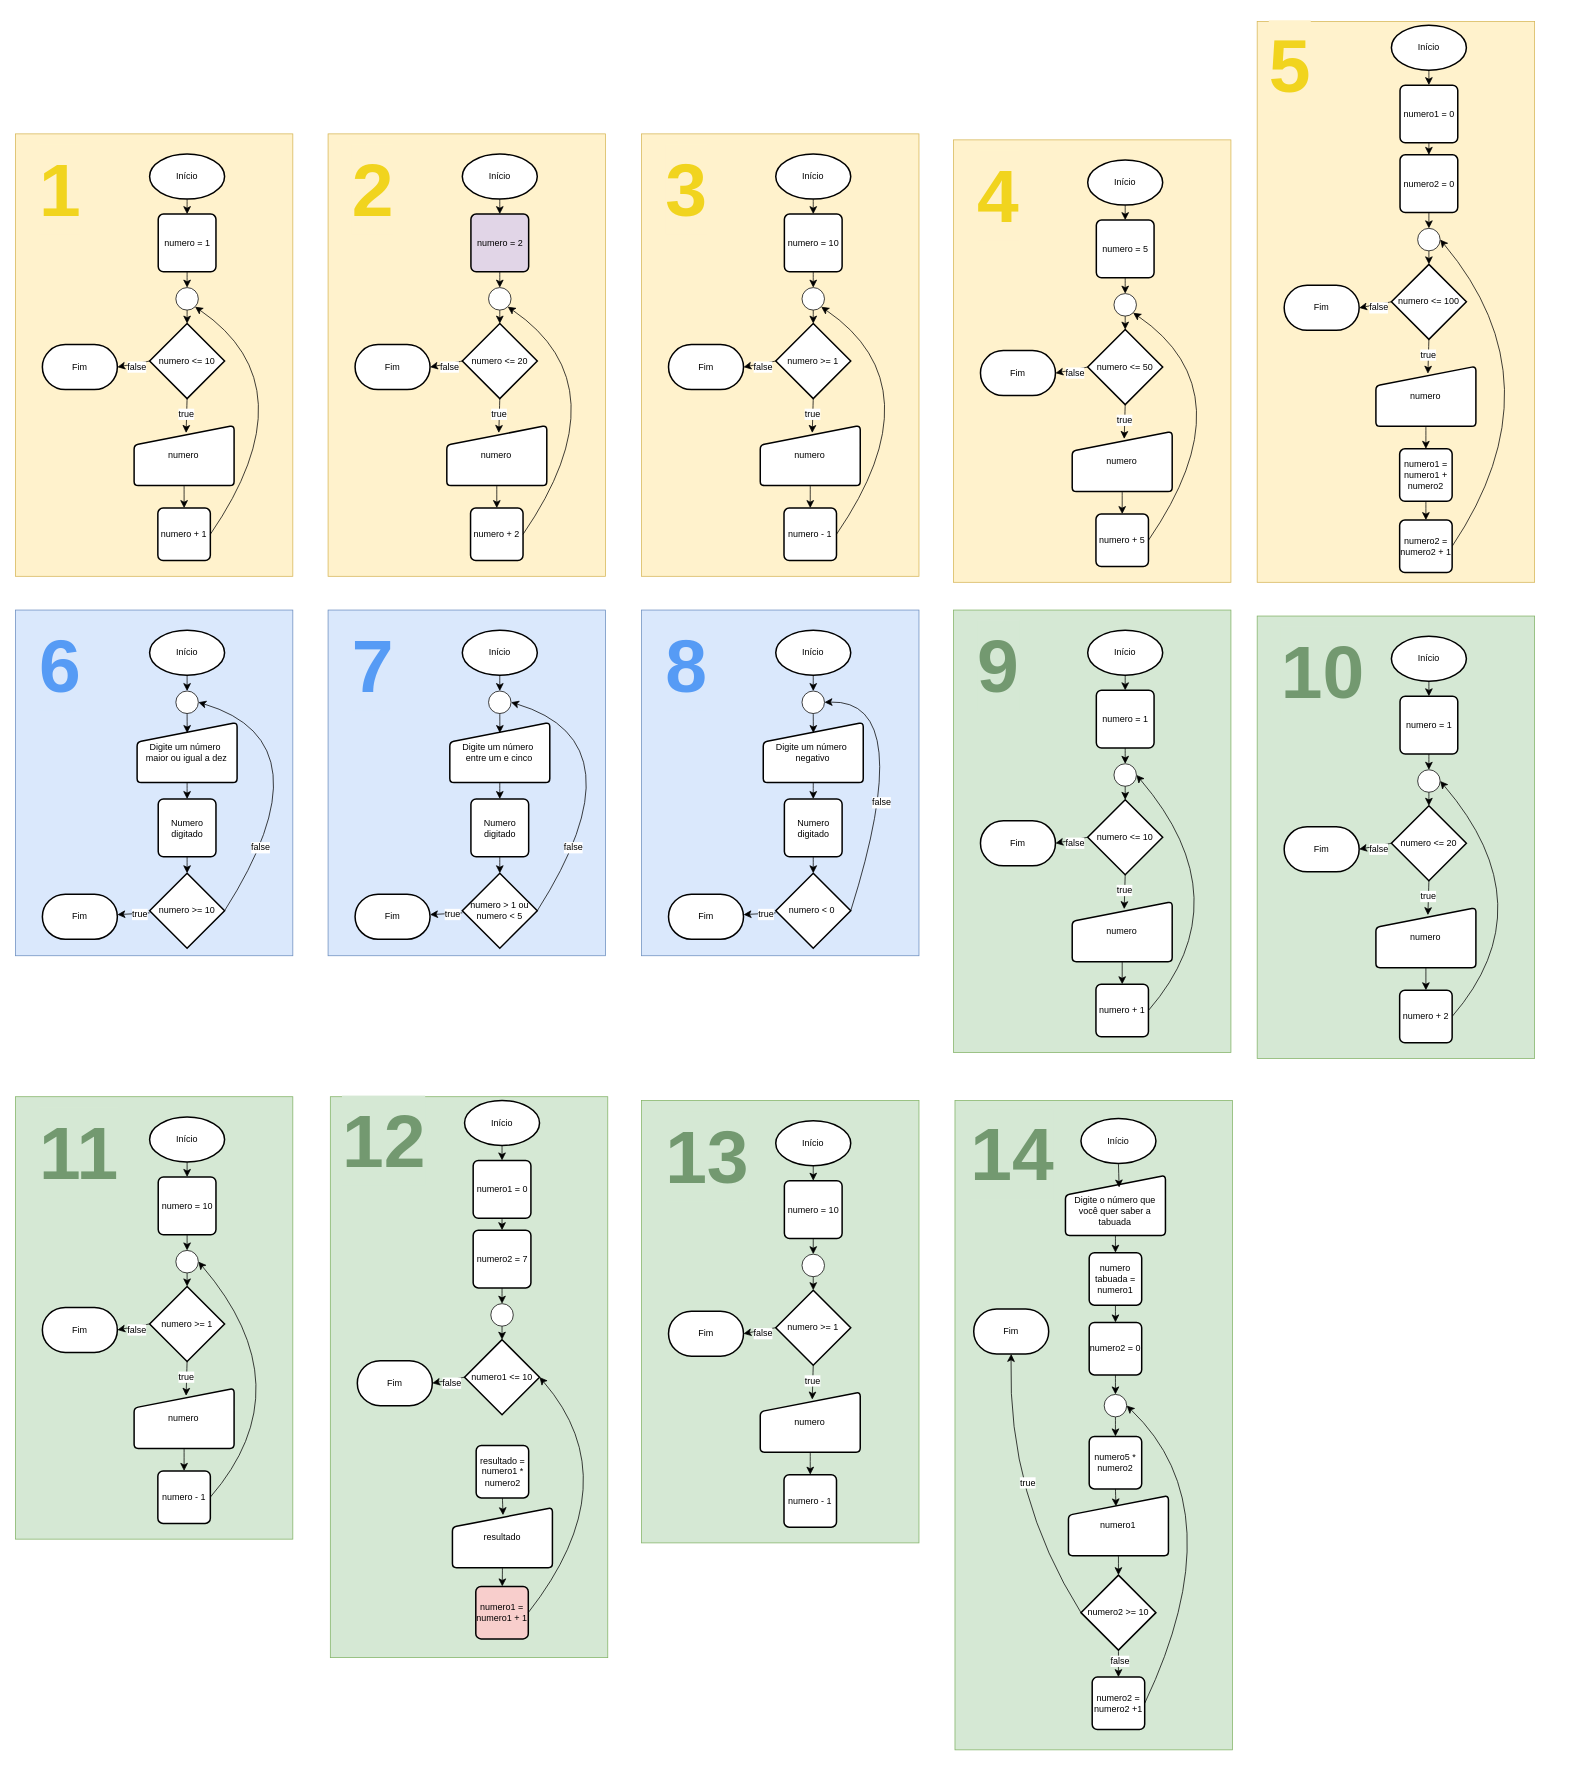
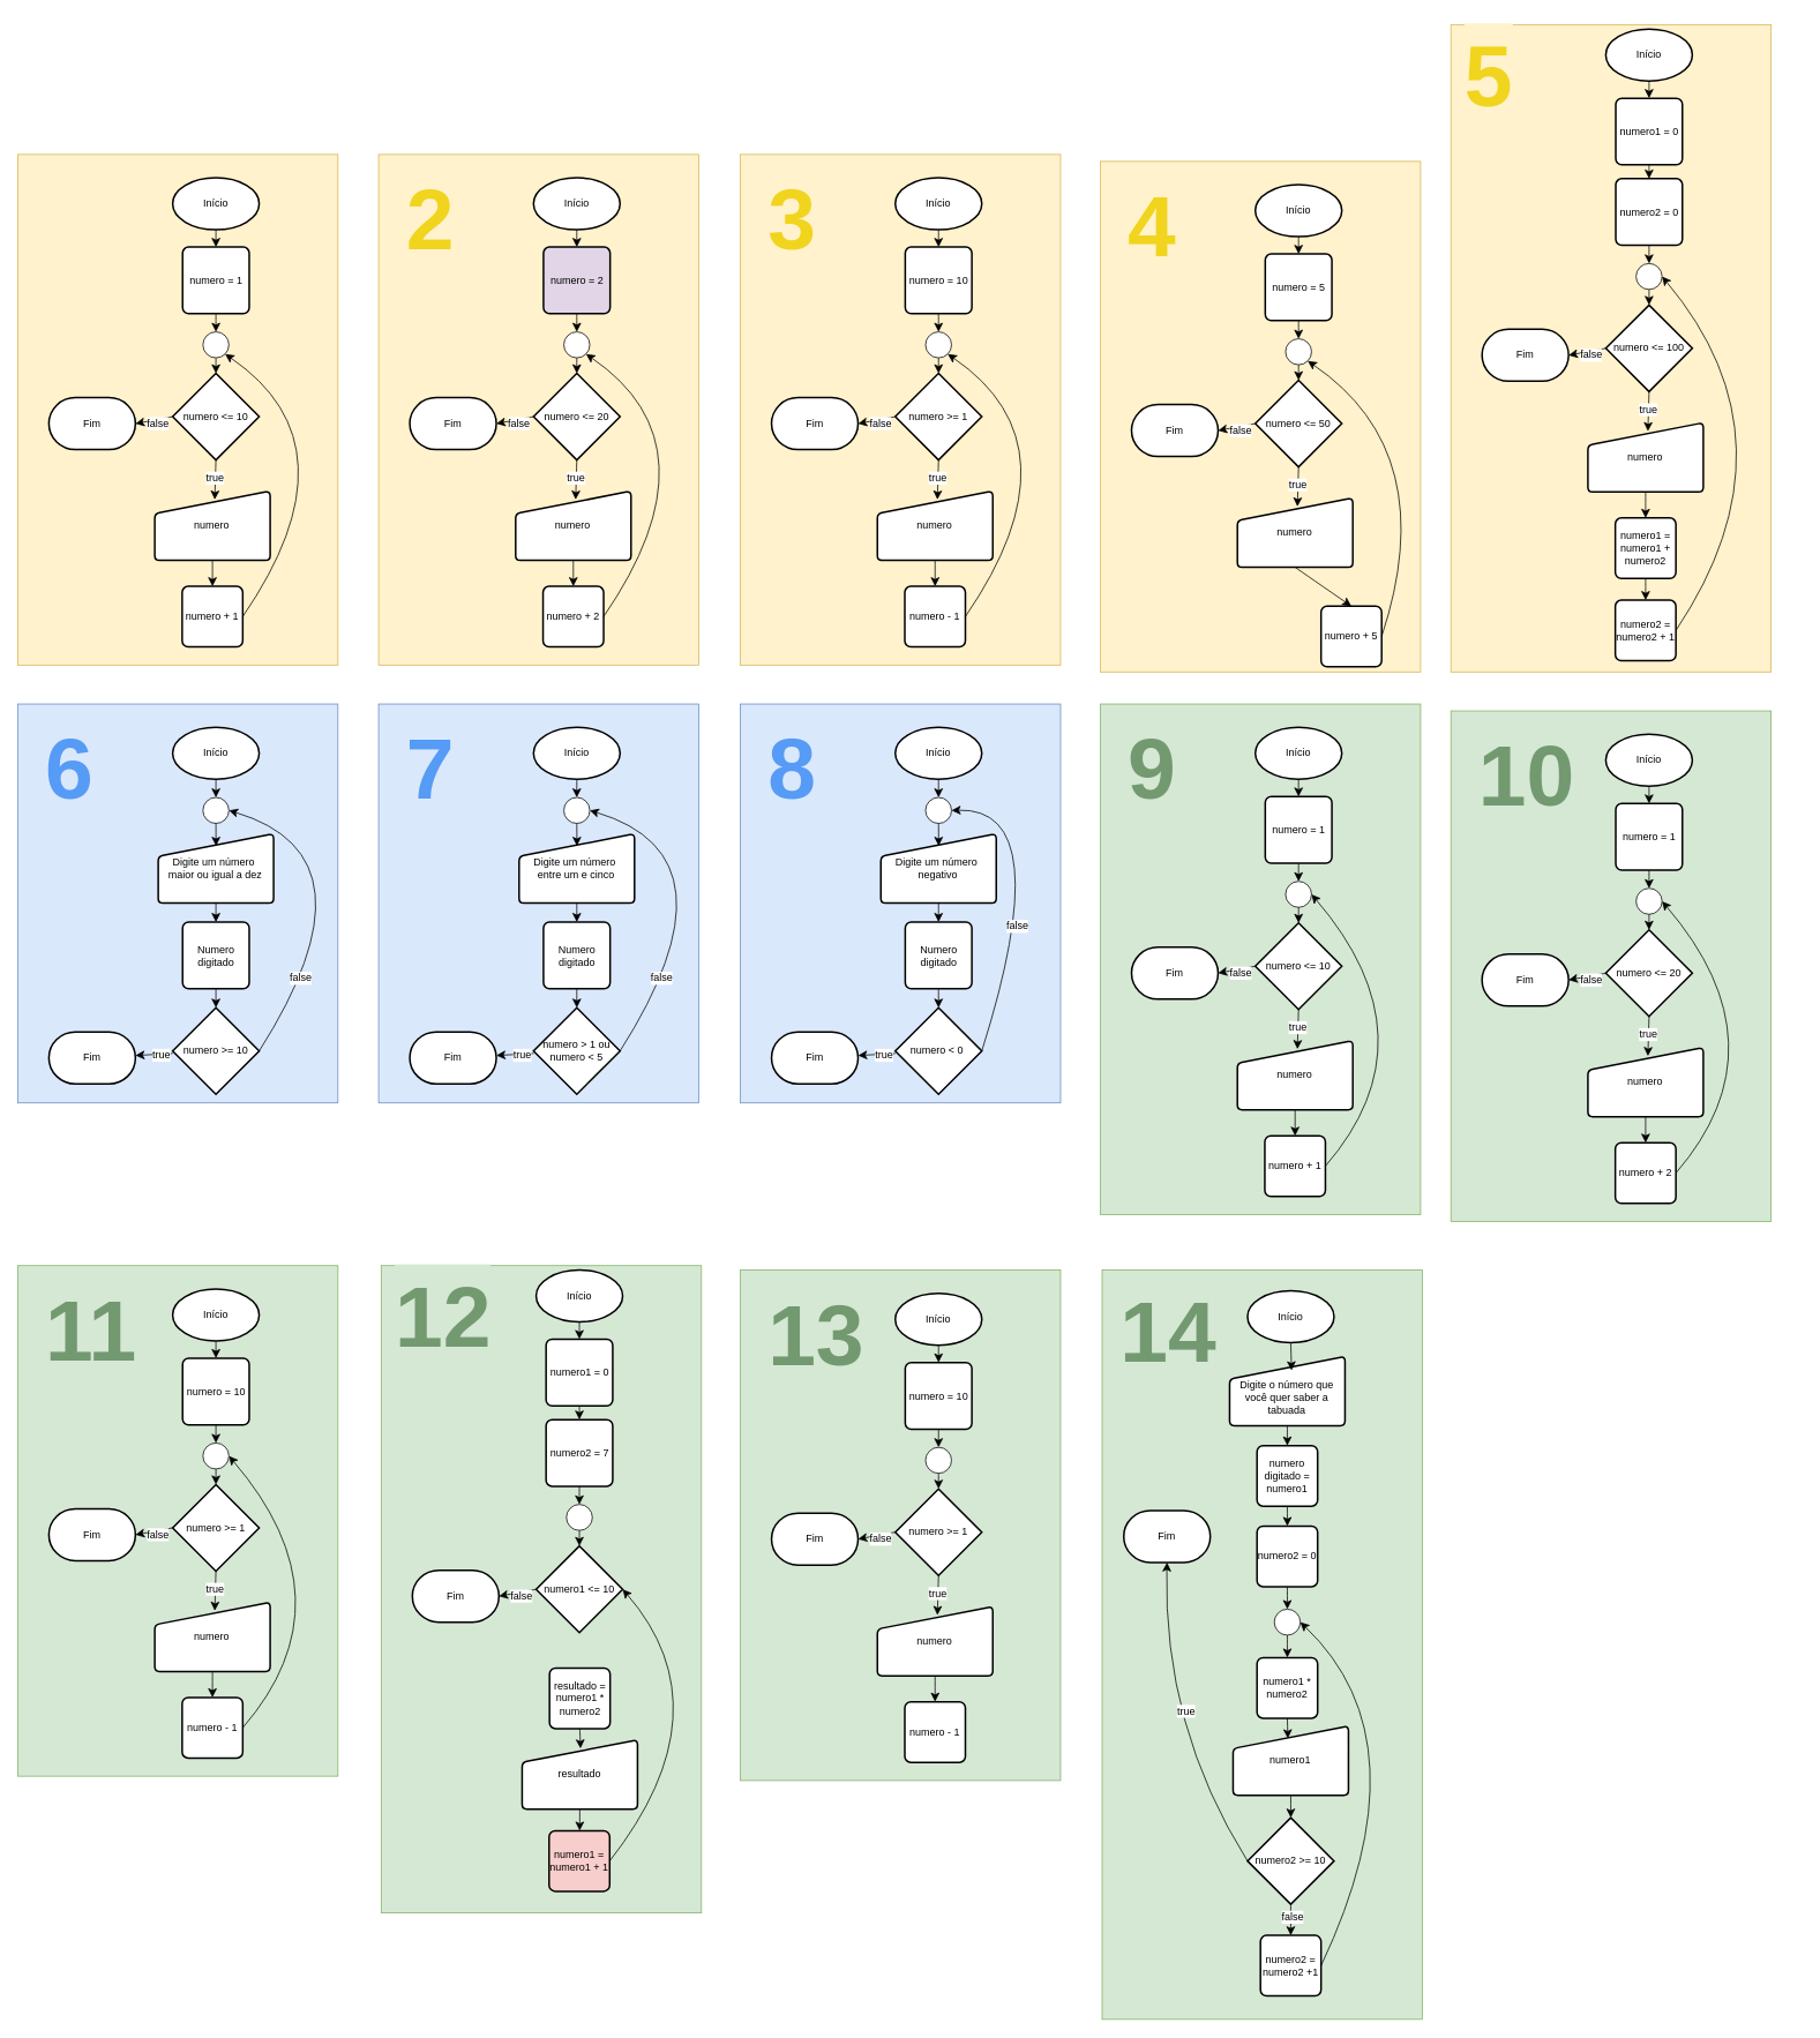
- <mxCell id="17" value="&lt;b style=&quot;forced-color-adjust: none; color: rgb(241, 212, 30); font-family: Helvetica; font-style: normal; font-variant-ligatures: normal; font-variant-caps: normal; letter-spacing: normal; orphans: 2; text-align: center; text-indent: 0px; text-transform: none; widows: 2; word-spacing: 0px; -webkit-text-stroke-width: 0px; white-space: normal; text-decoration-thickness: initial; text-decoration-style: initial; text-decoration-color: initial;&quot;&gt;1&lt;/b&gt;" style="text;whiteSpace=wrap;html=1;fontSize=100;labelBackgroundColor=#fff2cc;" vertex="1" parent="1"><mxGeometry x="50" y="186" width="73" height="135" as="geometry" /></mxCell>
- <mxCell id="66" value="numero + 5" style="rounded=1;whiteSpace=wrap;html=1;absoluteArcSize=1;arcSize=14;strokeWidth=2;" vertex="1" parent="1"><mxGeometry x="1461" y="685" width="70" height="70" as="geometry" /></mxCell>
+ <mxCell id="66" value="numero + 5" style="rounded=1;whiteSpace=wrap;html=1;absoluteArcSize=1;arcSize=14;strokeWidth=2;" vertex="1" parent="1"><mxGeometry x="1526" y="700" width="70" height="70" as="geometry" /></mxCell>
- <mxCell id="247" value="numero tabuada = numero1" style="rounded=1;whiteSpace=wrap;html=1;absoluteArcSize=1;arcSize=14;strokeWidth=2;" vertex="1" parent="1"><mxGeometry x="1452" y="1670" width="70" height="70" as="geometry" /></mxCell>
+ <mxCell id="247" value="numero digitado = numero1" style="rounded=1;whiteSpace=wrap;html=1;absoluteArcSize=1;arcSize=14;strokeWidth=2;" vertex="1" parent="1"><mxGeometry x="1452" y="1670" width="70" height="70" as="geometry" /></mxCell>
- <mxCell id="238" value="numero5 * numero2" style="rounded=1;whiteSpace=wrap;html=1;absoluteArcSize=1;arcSize=14;strokeWidth=2;" vertex="1" parent="1"><mxGeometry x="1452" y="1915" width="70" height="70" as="geometry" /></mxCell>
+ <mxCell id="238" value="numero1 * numero2" style="rounded=1;whiteSpace=wrap;html=1;absoluteArcSize=1;arcSize=14;strokeWidth=2;" vertex="1" parent="1"><mxGeometry x="1452" y="1915" width="70" height="70" as="geometry" /></mxCell>
